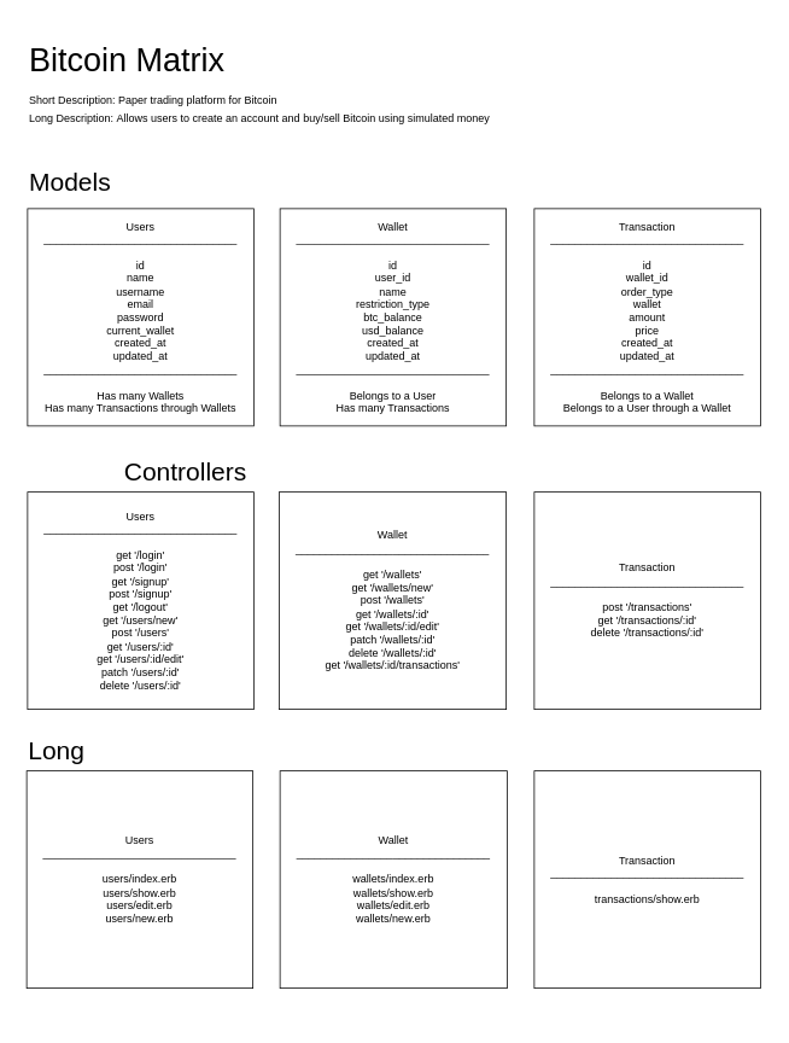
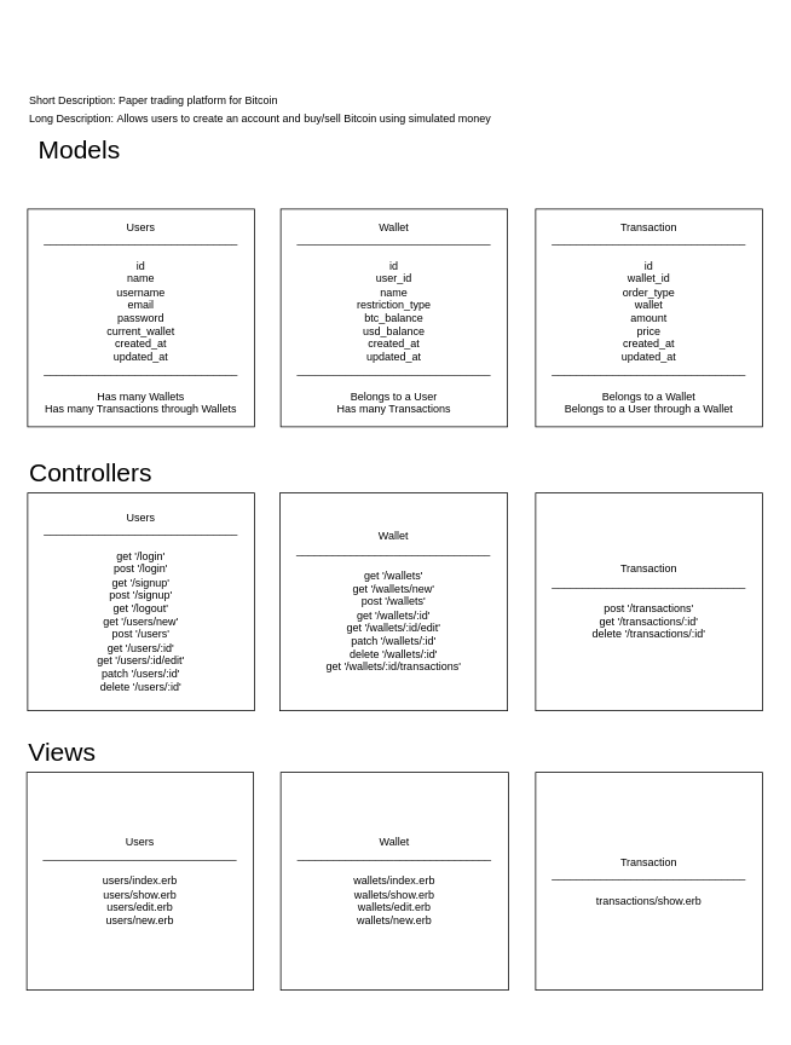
- <mxCell id="6" value="&lt;font style=&quot;font-size: 36px&quot;&gt;Bitcoin Matrix&lt;/font&gt;" style="text;html=1;align=left;verticalAlign=middle;resizable=0;points=[];autosize=1;" parent="1" vertex="1"><mxGeometry x="30" y="50" width="230" height="30" as="geometry" /></mxCell>
- <mxCell id="9" value="&lt;font style=&quot;font-size: 28px&quot;&gt;Models&lt;/font&gt;" style="text;html=1;align=left;verticalAlign=middle;resizable=0;points=[];autosize=1;" parent="1" vertex="1"><mxGeometry x="30" y="190" width="110" height="20" as="geometry" /></mxCell>
+ <mxCell id="9" value="&lt;font style=&quot;font-size: 28px&quot;&gt;Models&lt;/font&gt;" style="text;html=1;align=left;verticalAlign=middle;resizable=0;points=[];autosize=1;" parent="1" vertex="1"><mxGeometry x="40" y="155" width="110" height="20" as="geometry" /></mxCell>
- <mxCell id="10" value="&lt;font style=&quot;font-size: 28px&quot;&gt;Controllers&lt;/font&gt;" style="text;html=1;align=left;verticalAlign=middle;resizable=0;points=[];autosize=1;" parent="1" vertex="1"><mxGeometry x="135" y="510" width="150" height="20" as="geometry" /></mxCell>
+ <mxCell id="10" value="&lt;font style=&quot;font-size: 28px&quot;&gt;Controllers&lt;/font&gt;" style="text;html=1;align=left;verticalAlign=middle;resizable=0;points=[];autosize=1;" parent="1" vertex="1"><mxGeometry x="30" y="510" width="150" height="20" as="geometry" /></mxCell>
- <mxCell id="14" value="&lt;font style=&quot;font-size: 28px&quot;&gt;Long&lt;/font&gt;" style="text;html=1;align=left;verticalAlign=middle;resizable=0;points=[];autosize=1;" parent="1" vertex="1"><mxGeometry x="29" y="818" width="90" height="20" as="geometry" /></mxCell>
+ <mxCell id="14" value="&lt;font style=&quot;font-size: 28px&quot;&gt;Views&lt;/font&gt;" style="text;html=1;align=left;verticalAlign=middle;resizable=0;points=[];autosize=1;" parent="1" vertex="1"><mxGeometry x="29" y="818" width="90" height="20" as="geometry" /></mxCell>
